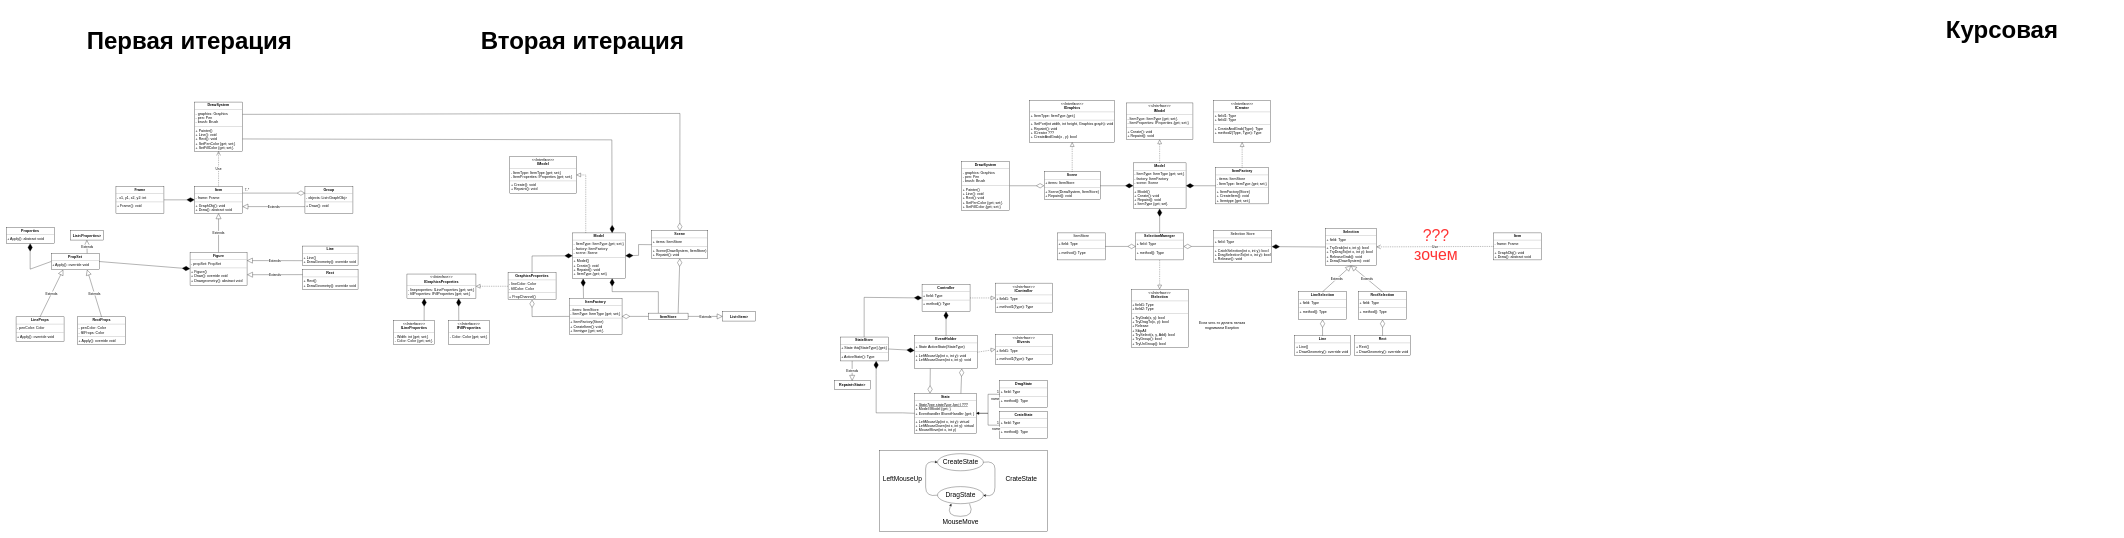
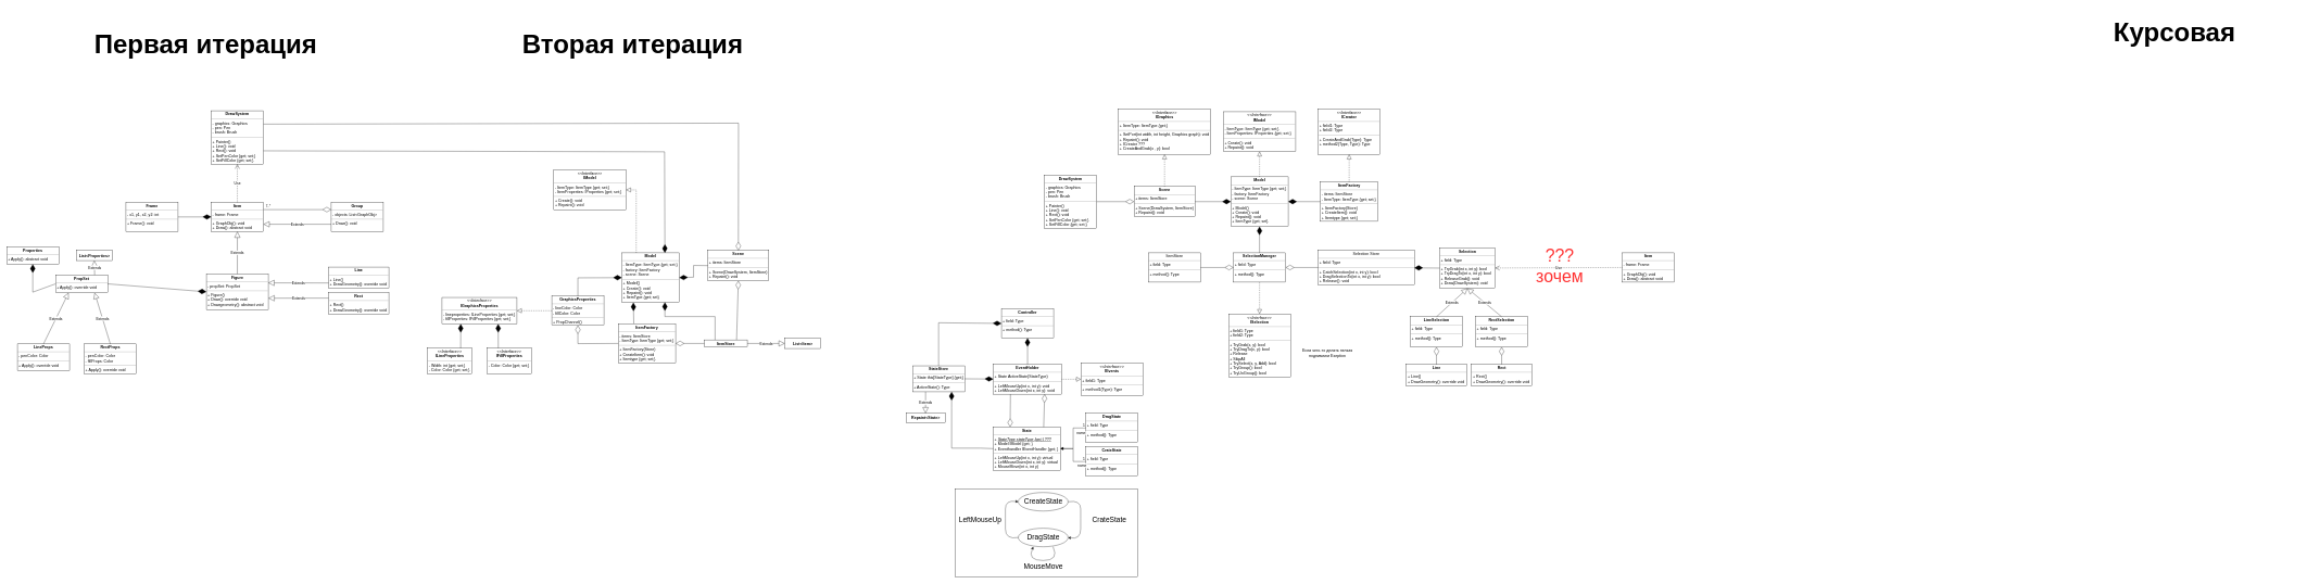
- <mxCell id="70" value="&lt;p style=&quot;margin:0px;margin-top:4px;text-align:center;&quot;&gt;Selection&amp;nbsp;&lt;span style=&quot;background-color: initial;&quot;&gt;Store&lt;/span&gt;&lt;/p&gt;&lt;hr size=&quot;1&quot;&gt;&lt;p style=&quot;margin:0px;margin-left:4px;&quot;&gt;+ field: Type&lt;/p&gt;&lt;hr size=&quot;1&quot;&gt;&lt;p style=&quot;margin:0px;margin-left:4px;&quot;&gt;+ CatchSelection(int x, int y): bool&lt;/p&gt;&lt;p style=&quot;margin:0px;margin-left:4px;&quot;&gt;+ DragSelectionTo(int x, int y): bool&lt;/p&gt;&lt;p style=&quot;margin:0px;margin-left:4px;&quot;&gt;+ Release(): void&lt;/p&gt;" style="verticalAlign=top;align=left;overflow=fill;fontSize=12;fontFamily=Helvetica;html=1;rounded=0;" parent="1" vertex="1"><mxGeometry x="4045" y="767.88" width="194" height="104.75" as="geometry" /></mxCell>
+ <mxCell id="70" value="&lt;p style=&quot;margin:0px;margin-top:4px;text-align:center;&quot;&gt;Selection&amp;nbsp;&lt;span style=&quot;background-color: initial;&quot;&gt;Store&lt;/span&gt;&lt;/p&gt;&lt;hr size=&quot;1&quot;&gt;&lt;p style=&quot;margin:0px;margin-left:4px;&quot;&gt;+ field: Type&lt;/p&gt;&lt;hr size=&quot;1&quot;&gt;&lt;p style=&quot;margin:0px;margin-left:4px;&quot;&gt;+ CatchSelection(int x, int y): bool&lt;/p&gt;&lt;p style=&quot;margin:0px;margin-left:4px;&quot;&gt;+ DragSelectionTo(int x, int y): bool&lt;/p&gt;&lt;p style=&quot;margin:0px;margin-left:4px;&quot;&gt;+ Release(): void&lt;/p&gt;" style="verticalAlign=top;align=left;overflow=fill;fontSize=12;fontFamily=Helvetica;html=1;rounded=0;" parent="1" vertex="1"><mxGeometry x="4045" y="767.88" width="295" height="104.75" as="geometry" /></mxCell>
- <mxCell id="94" value="" style="endArrow=block;dashed=1;endFill=0;endSize=12;html=1;rounded=0;exitX=1;exitY=0.5;exitDx=0;exitDy=0;" parent="1" source="77" target="75" edge="1"><mxGeometry width="160" relative="1" as="geometry"><mxPoint x="3150" y="1122" as="sourcePoint" /><mxPoint x="3310" y="1122" as="targetPoint" /></mxGeometry></mxCell>
- <mxCell id="75" value="&lt;p style=&quot;margin:0px;margin-top:4px;text-align:center;&quot;&gt;&lt;i&gt;&amp;lt;&amp;lt;Interface&amp;gt;&amp;gt;&lt;/i&gt;&lt;br&gt;&lt;b&gt;IController&lt;/b&gt;&lt;/p&gt;&lt;hr size=&quot;1&quot;&gt;&lt;p style=&quot;margin:0px;margin-left:4px;&quot;&gt;+ field1: Type&lt;br&gt;&lt;/p&gt;&lt;hr size=&quot;1&quot;&gt;&lt;p style=&quot;margin:0px;margin-left:4px;&quot;&gt;+ method1(Type): Type&lt;br&gt;&lt;/p&gt;" style="verticalAlign=top;align=left;overflow=fill;fontSize=12;fontFamily=Helvetica;html=1;rounded=0;" parent="1" vertex="1"><mxGeometry x="3317" y="942.5" width="190" height="99" as="geometry" /></mxCell>
- <mxCell id="78" value="&lt;p style=&quot;margin:0px;margin-top:4px;text-align:center;&quot;&gt;&lt;b&gt;EventHolder&lt;/b&gt;&lt;/p&gt;&lt;hr size=&quot;1&quot;&gt;&lt;p style=&quot;margin:0px;margin-left:4px;&quot;&gt;+ State ActiveState(StateType)&lt;/p&gt;&lt;hr size=&quot;1&quot;&gt;&lt;p style=&quot;margin:0px;margin-left:4px;&quot;&gt;+ LeftMouseUp(int x, int y): void&lt;/p&gt;&lt;p style=&quot;margin:0px;margin-left:4px;&quot;&gt;+ LeftMouseDown(int x, int y): void&lt;/p&gt;" style="verticalAlign=top;align=left;overflow=fill;fontSize=12;fontFamily=Helvetica;html=1;rounded=0;" parent="1" vertex="1"><mxGeometry x="3048" y="1117.75" width="210" height="110" as="geometry" /></mxCell>
+ <mxCell id="78" value="&lt;p style=&quot;margin:0px;margin-top:4px;text-align:center;&quot;&gt;&lt;b&gt;EventHolder&lt;/b&gt;&lt;/p&gt;&lt;hr size=&quot;1&quot;&gt;&lt;p style=&quot;margin:0px;margin-left:4px;&quot;&gt;+ State ActiveState(StateType)&lt;/p&gt;&lt;hr size=&quot;1&quot;&gt;&lt;p style=&quot;margin:0px;margin-left:4px;&quot;&gt;+ LeftMouseUp(int x, int y): void&lt;/p&gt;&lt;p style=&quot;margin:0px;margin-left:4px;&quot;&gt;+ LeftMouseDown(int x, int y): void&lt;/p&gt;" style="verticalAlign=top;align=left;overflow=fill;fontSize=12;fontFamily=Helvetica;html=1;rounded=0;" parent="1" vertex="1"><mxGeometry x="3048" y="1117.75" width="210" height="91.5" as="geometry" /></mxCell>
